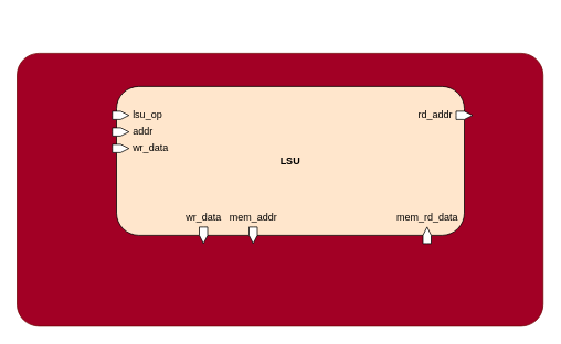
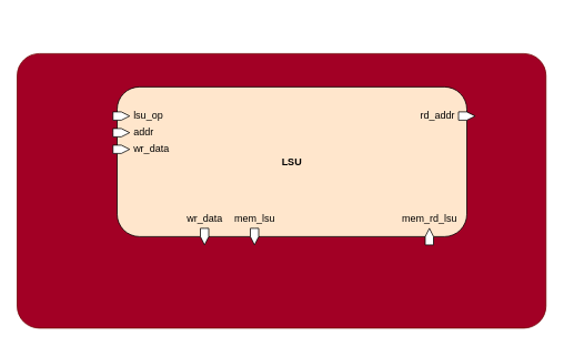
- <mxCell id="2" value="&lt;h1&gt;MEM STAGE&lt;br&gt;&lt;/h1&gt;" style="rounded=1;whiteSpace=wrap;html=1;labelPosition=center;verticalLabelPosition=top;align=center;verticalAlign=bottom;arcSize=8;fillColor=#a20025;fontColor=#ffffff;strokeColor=#6F0000;" vertex="1" parent="1"><mxGeometry x="20" y="20" width="635" height="330" as="geometry" /></mxCell>
+ <mxCell id="2" value="&lt;h1&gt;MEM LSU&lt;br&gt;&lt;/h1&gt;" style="rounded=1;whiteSpace=wrap;html=1;labelPosition=center;verticalLabelPosition=top;align=center;verticalAlign=bottom;arcSize=8;fillColor=#a20025;fontColor=#ffffff;strokeColor=#6F0000;" vertex="1" parent="1"><mxGeometry x="20" y="20" width="635" height="330" as="geometry" /></mxCell>
- <mxCell id="9" value="mem_addr" style="html=1;shadow=0;dashed=0;align=center;verticalAlign=bottom;shape=mxgraph.arrows2.arrow;dy=0;dx=10;notch=0;labelPosition=center;verticalLabelPosition=top;spacing=5;movable=1;resizable=1;rotatable=1;deletable=1;editable=1;locked=0;connectable=1;direction=south;" vertex="1" parent="1"><mxGeometry x="300" y="230" width="10" height="20" as="geometry" /></mxCell>
+ <mxCell id="9" value="mem_lsu" style="html=1;shadow=0;dashed=0;align=center;verticalAlign=bottom;shape=mxgraph.arrows2.arrow;dy=0;dx=10;notch=0;labelPosition=center;verticalLabelPosition=top;spacing=5;movable=1;resizable=1;rotatable=1;deletable=1;editable=1;locked=0;connectable=1;direction=south;" vertex="1" parent="1"><mxGeometry x="300" y="230" width="10" height="20" as="geometry" /></mxCell>
- <mxCell id="7" value="mem_rd_data" style="html=1;shadow=0;dashed=0;align=center;verticalAlign=bottom;shape=mxgraph.arrows2.arrow;dy=0;dx=10;notch=0;labelPosition=center;verticalLabelPosition=top;spacing=5;movable=1;resizable=1;rotatable=1;deletable=1;editable=1;locked=0;connectable=1;direction=north;" vertex="1" parent="1"><mxGeometry x="510" y="230" width="10" height="20" as="geometry" /></mxCell>
+ <mxCell id="7" value="mem_rd_lsu" style="html=1;shadow=0;dashed=0;align=center;verticalAlign=bottom;shape=mxgraph.arrows2.arrow;dy=0;dx=10;notch=0;labelPosition=center;verticalLabelPosition=top;spacing=5;movable=1;resizable=1;rotatable=1;deletable=1;editable=1;locked=0;connectable=1;direction=north;" vertex="1" parent="1"><mxGeometry x="510" y="230" width="10" height="20" as="geometry" /></mxCell>
